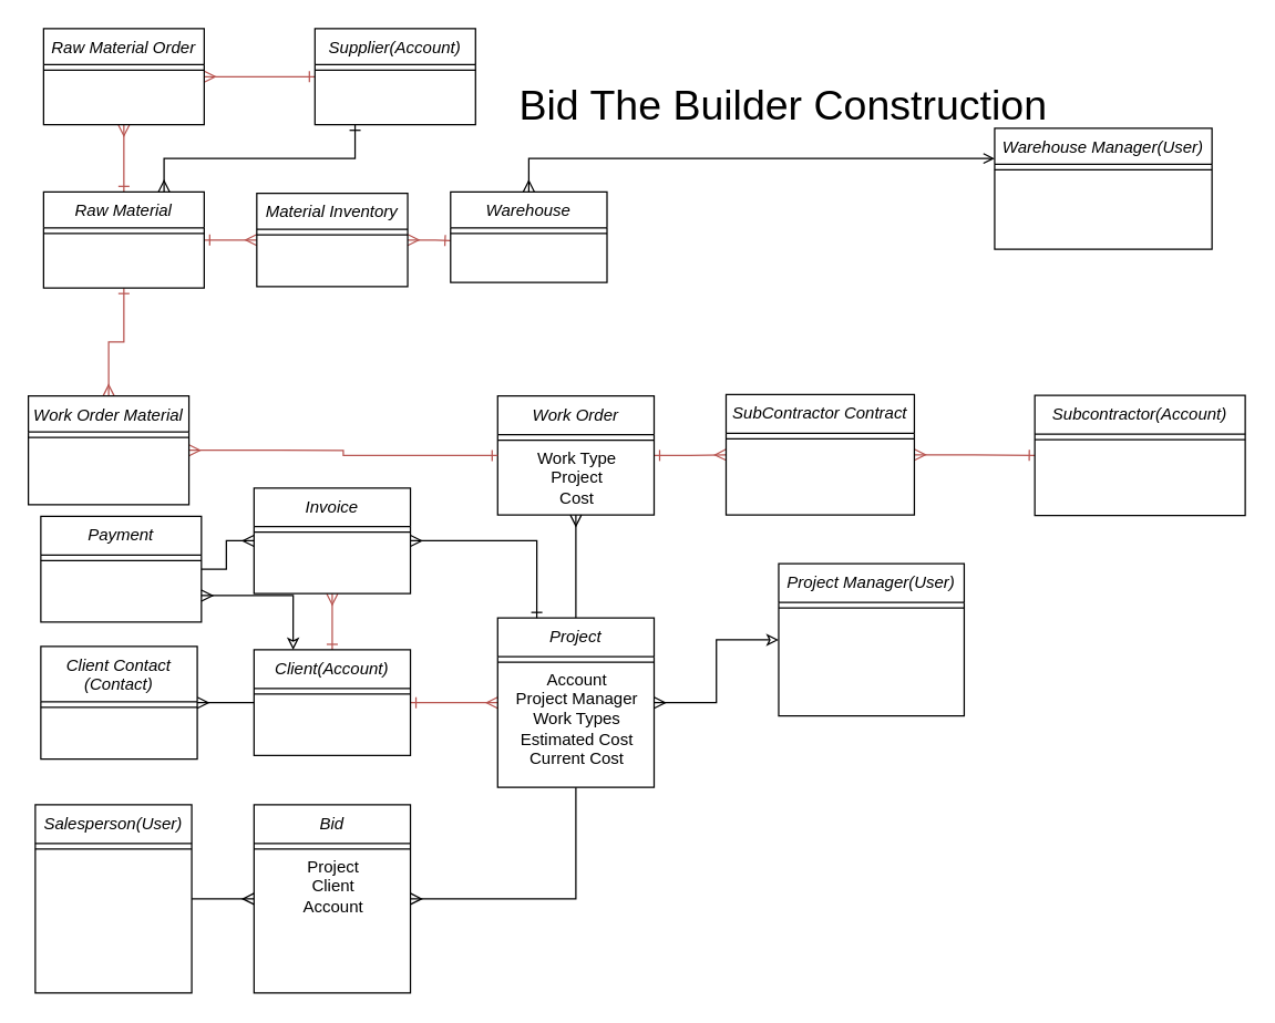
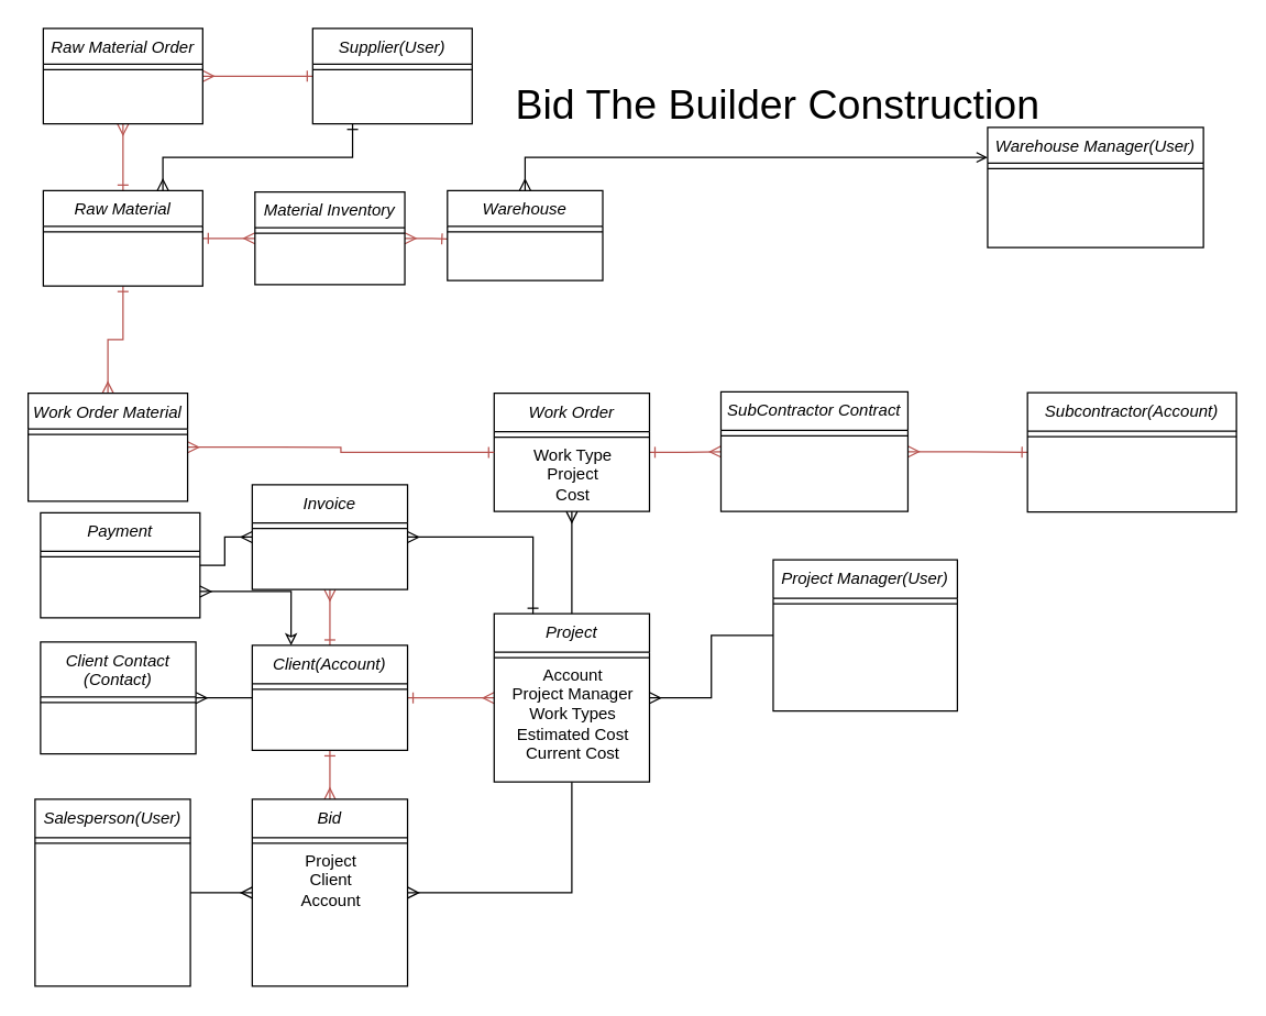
- <mxCell id="59" value="Supplier(Account)" style="swimlane;fontStyle=2;align=center;verticalAlign=top;childLayout=stackLayout;horizontal=1;startSize=26;horizontalStack=0;resizeParent=1;resizeLast=0;collapsible=1;marginBottom=0;rounded=0;shadow=0;strokeWidth=1;" vertex="1" parent="1"><mxGeometry x="227" y="20" width="116" height="69.5" as="geometry"><mxRectangle x="230" y="140" width="160" height="26" as="alternateBounds" /></mxGeometry></mxCell>
+ <mxCell id="59" value="Supplier(User)" style="swimlane;fontStyle=2;align=center;verticalAlign=top;childLayout=stackLayout;horizontal=1;startSize=26;horizontalStack=0;resizeParent=1;resizeLast=0;collapsible=1;marginBottom=0;rounded=0;shadow=0;strokeWidth=1;" vertex="1" parent="1"><mxGeometry x="227" y="20" width="116" height="69.5" as="geometry"><mxRectangle x="230" y="140" width="160" height="26" as="alternateBounds" /></mxGeometry></mxCell>
- <mxCell id="12" value="" style="edgeStyle=orthogonalEdgeStyle;rounded=0;orthogonalLoop=1;jettySize=auto;html=1;startArrow=ERmany;startFill=0;endArrow=classic;endFill=0;" edge="1" parent="1" source="16" target="22"><mxGeometry relative="1" as="geometry" /></mxCell>
+ <mxCell id="12" value="" style="edgeStyle=orthogonalEdgeStyle;rounded=0;orthogonalLoop=1;jettySize=auto;html=1;startArrow=ERmany;startFill=0;endArrow=none;endFill=0;" edge="1" parent="1" source="16" target="22"><mxGeometry relative="1" as="geometry" /></mxCell>
+ <mxCell id="25" value="" style="edgeStyle=orthogonalEdgeStyle;rounded=0;orthogonalLoop=1;jettySize=auto;html=1;startArrow=ERone;startFill=0;endArrow=ERmany;endFill=0;fillColor=#f8cecc;strokeColor=#b85450;" edge="1" parent="1" source="28" target="43"><mxGeometry relative="1" as="geometry" /></mxCell>
